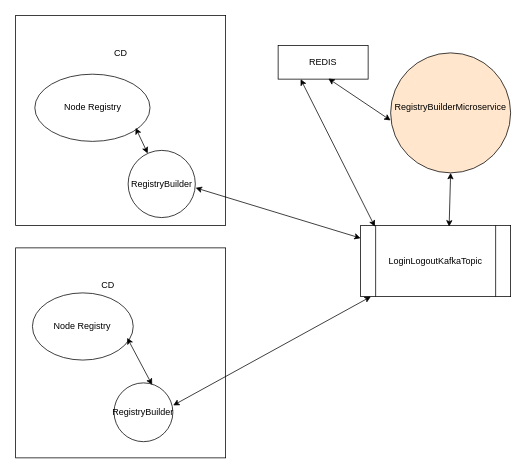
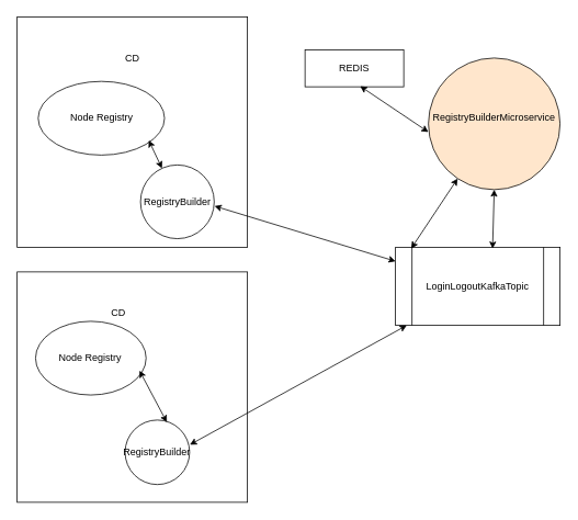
- <mxCell id="21" value="" style="endArrow=classic;startArrow=classic;html=1;rounded=0;entryX=0.25;entryY=1;entryDx=0;entryDy=0;exitX=0.095;exitY=0.017;exitDx=0;exitDy=0;exitPerimeter=0;" edge="1" parent="1" source="9" target="19"><mxGeometry width="50" height="50" relative="1" as="geometry"><mxPoint x="250" y="220" as="sourcePoint" /><mxPoint x="300" y="170" as="targetPoint" /></mxGeometry></mxCell>
+ <mxCell id="21" value="" style="endArrow=classic;startArrow=classic;html=1;rounded=0;exitX=0.095;exitY=0.017;exitDx=0;exitDy=0;exitPerimeter=0;" edge="1" parent="1" source="9" target="17"><mxGeometry width="50" height="50" relative="1" as="geometry"><mxPoint x="250" y="220" as="sourcePoint" /><mxPoint x="300" y="170" as="targetPoint" /></mxGeometry></mxCell>
